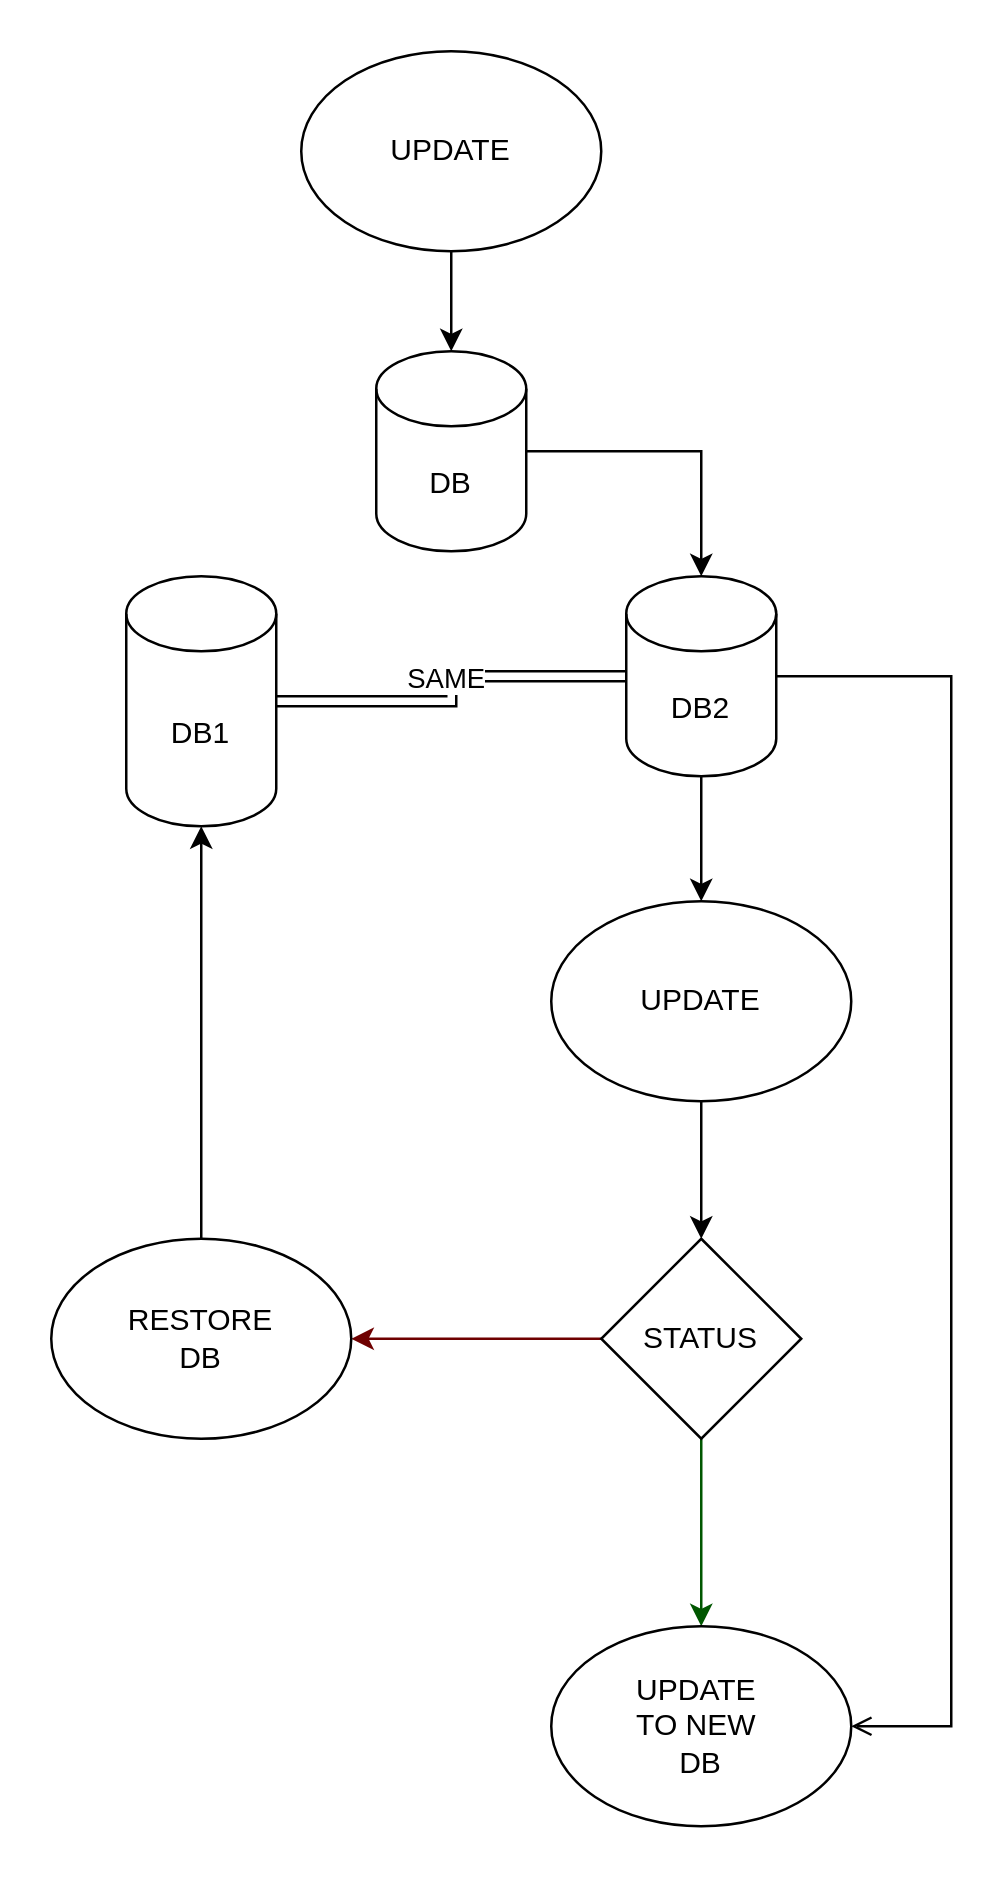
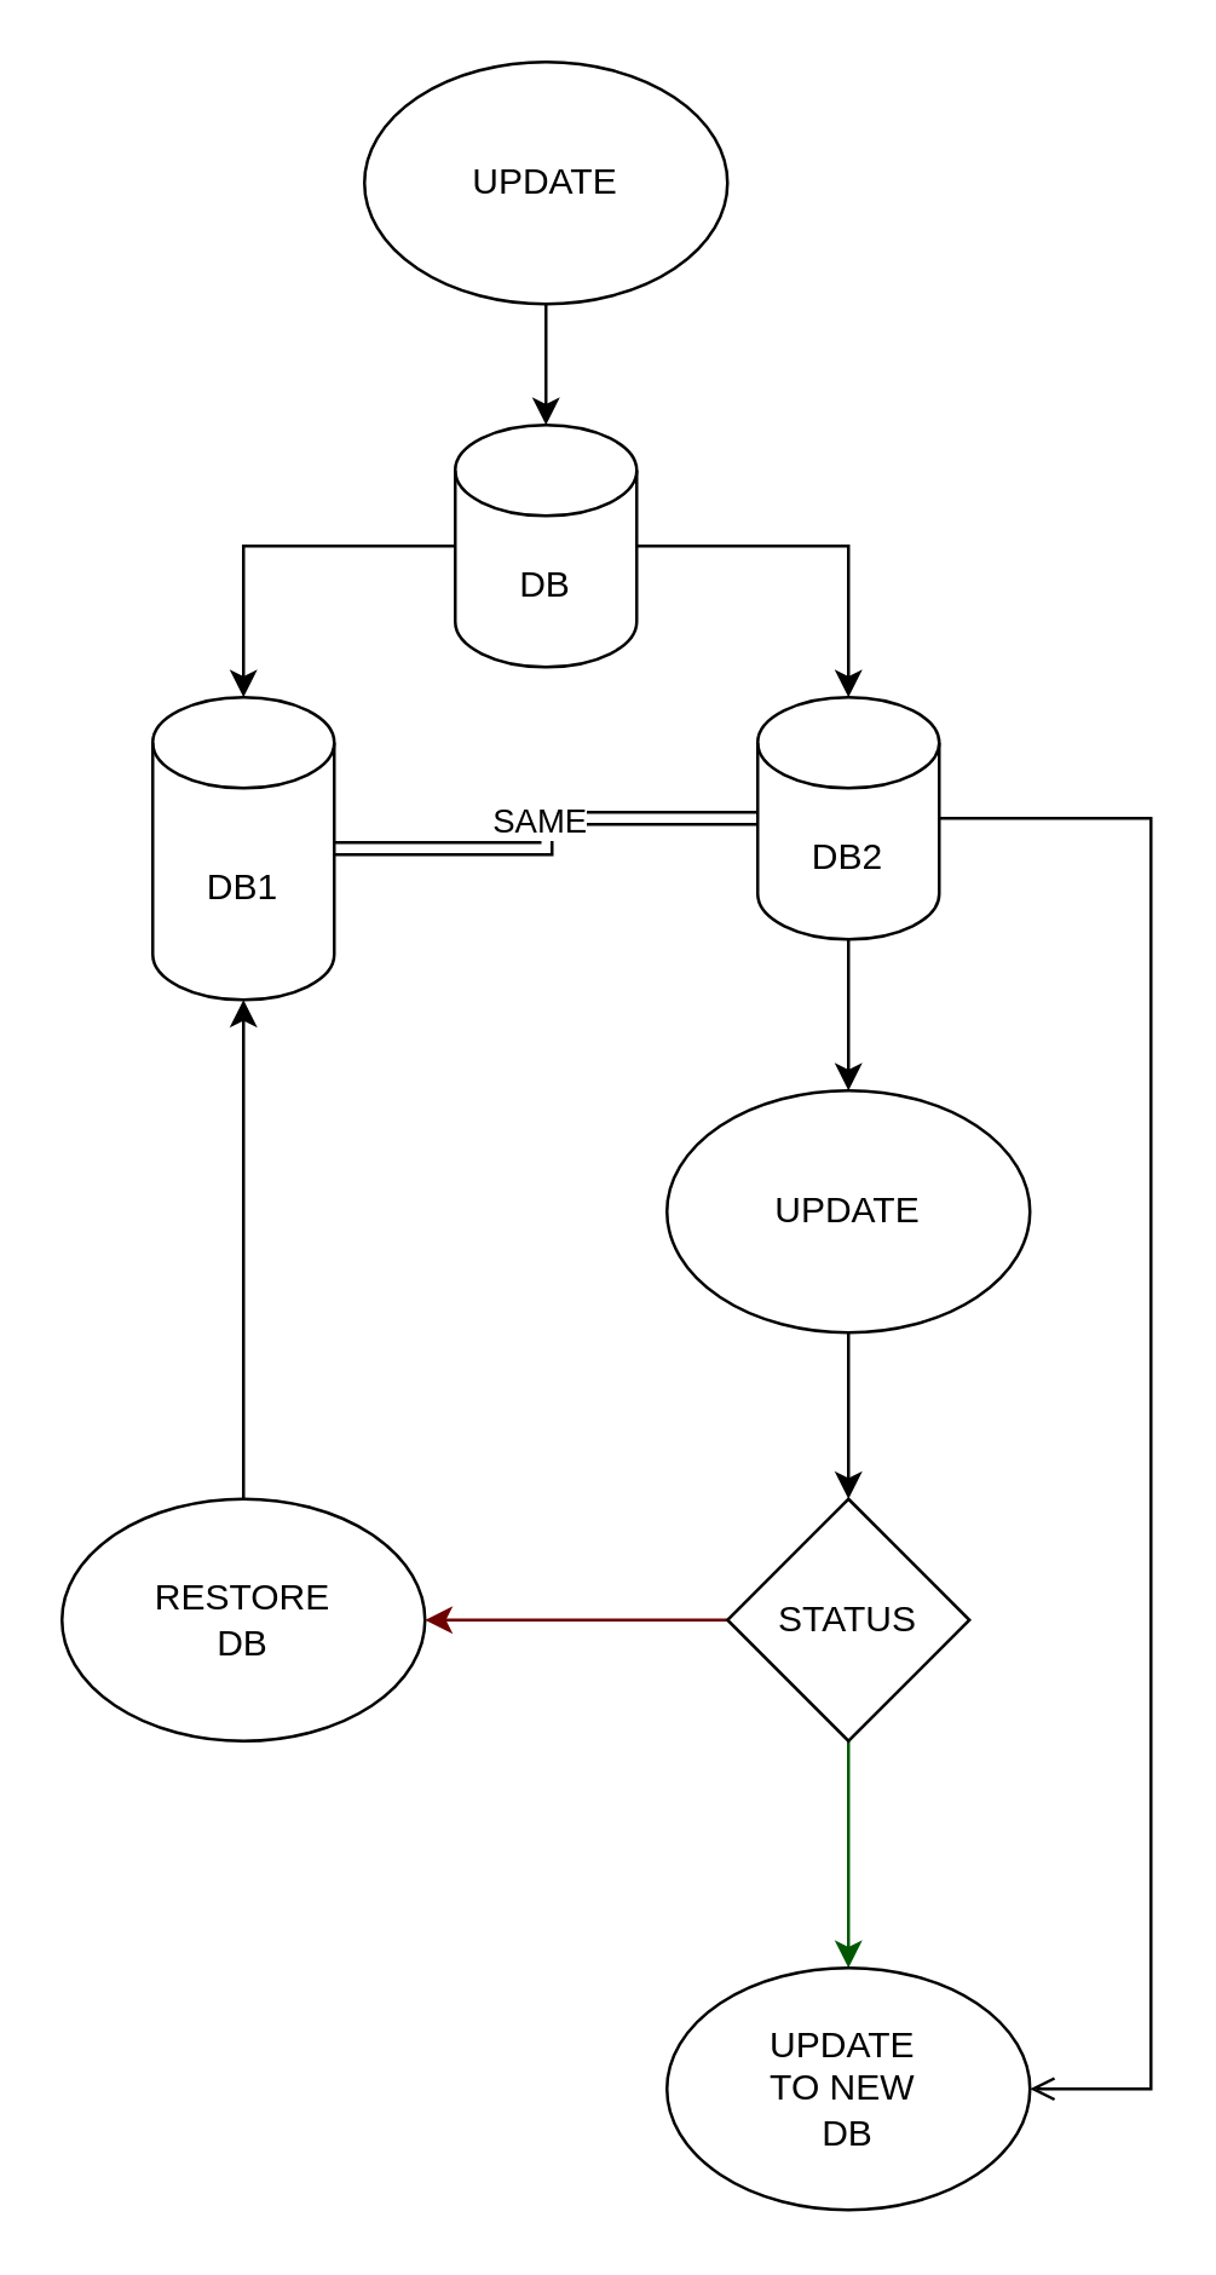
+ <mxCell id="5" style="edgeStyle=orthogonalEdgeStyle;rounded=0;orthogonalLoop=1;jettySize=auto;html=1;entryX=0.5;entryY=0;entryDx=0;entryDy=0;entryPerimeter=0;" edge="1" parent="1" source="6" target="9"><mxGeometry relative="1" as="geometry" /></mxCell>
